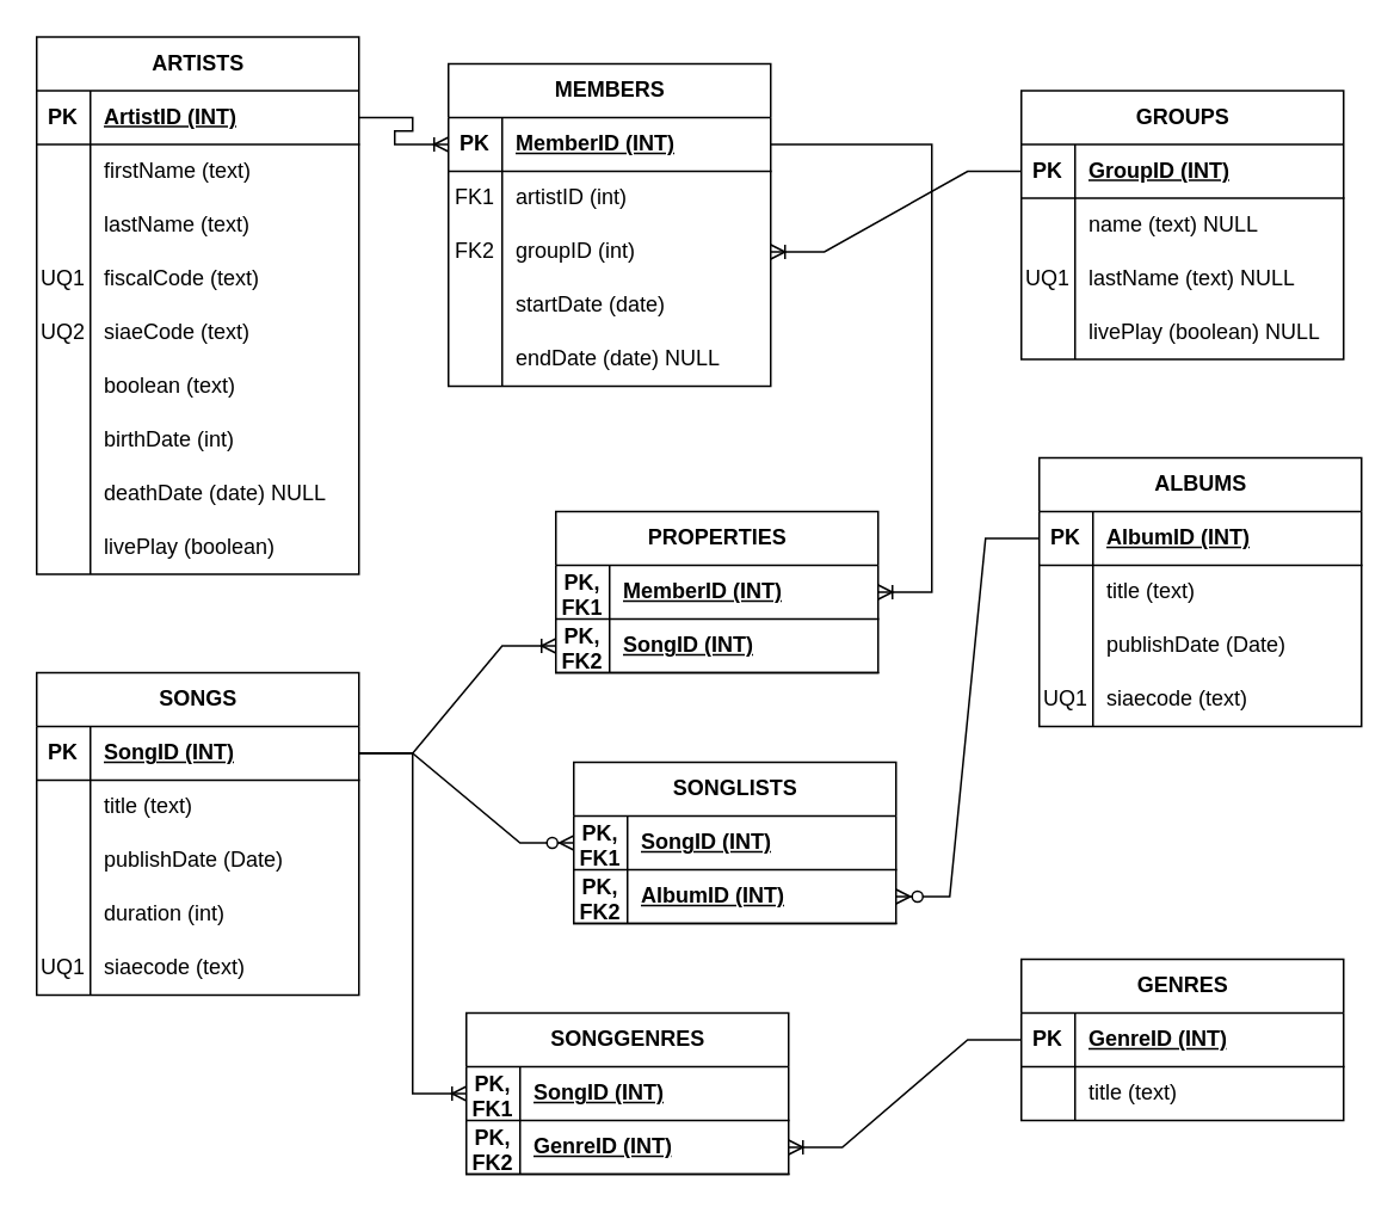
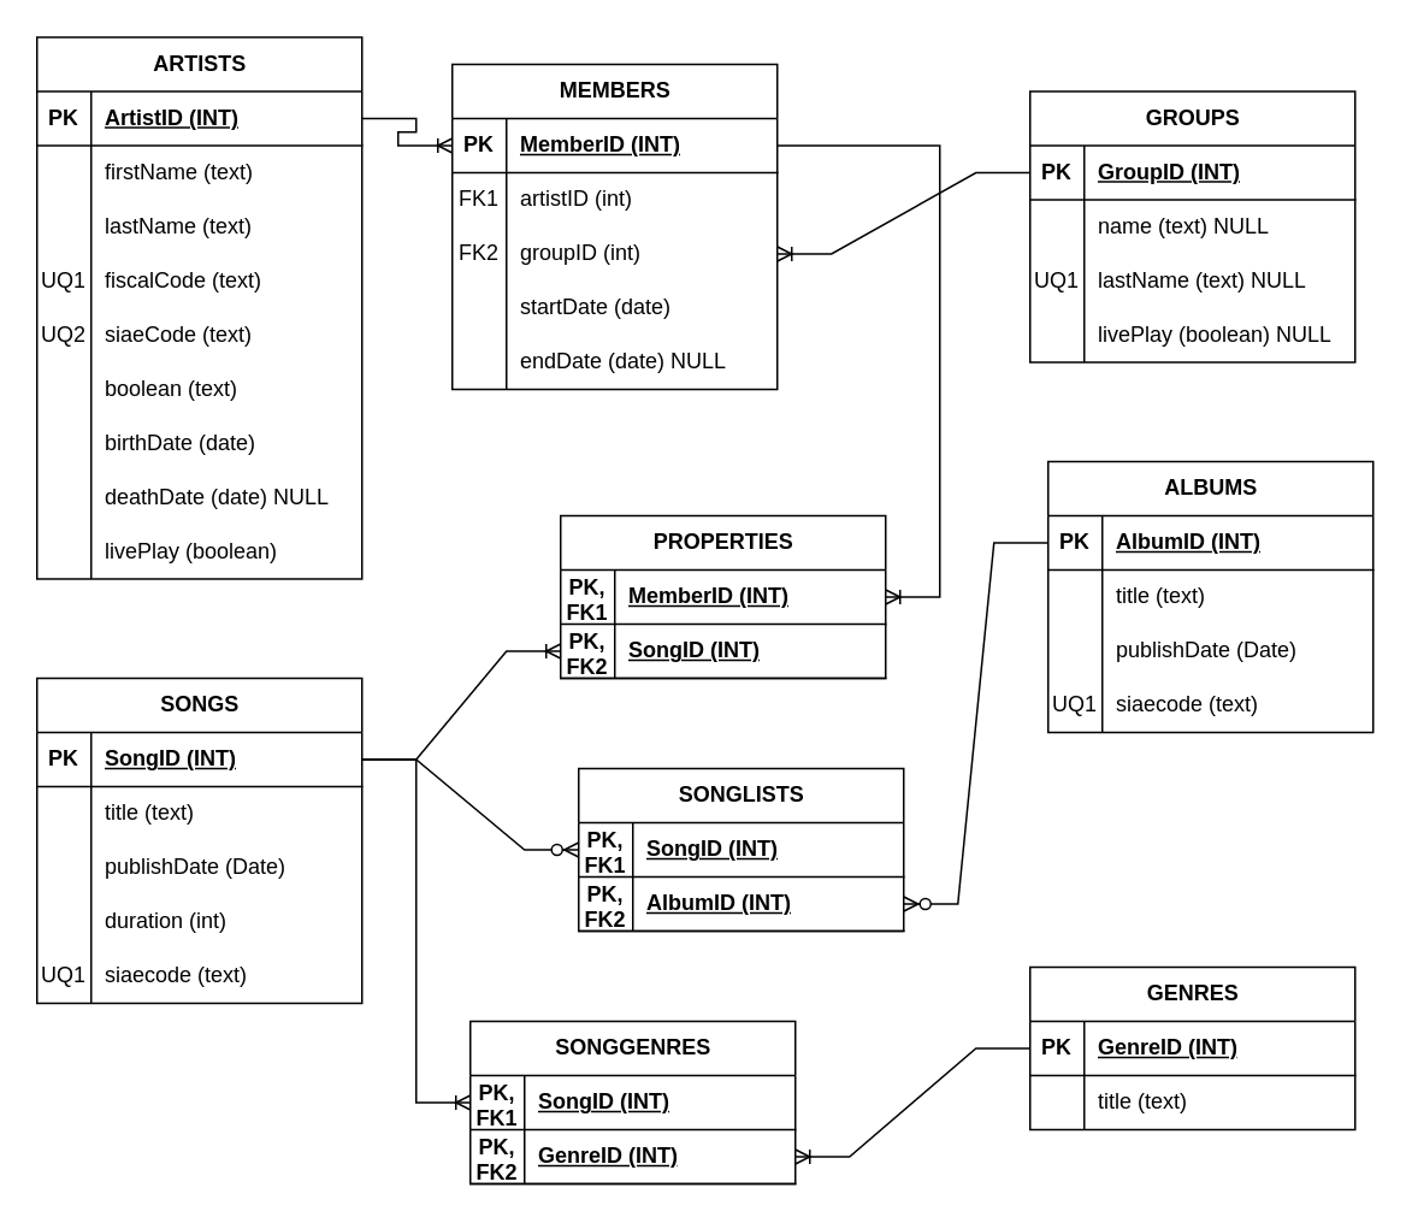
- <mxCell id="23" value="birthDate (int)" style="shape=partialRectangle;connectable=0;fillColor=none;top=0;left=0;bottom=0;right=0;align=left;spacingLeft=6;overflow=hidden;whiteSpace=wrap;html=1;" parent="21" vertex="1"><mxGeometry x="30" width="150" height="30" as="geometry"><mxRectangle width="150" height="30" as="alternateBounds" /></mxGeometry></mxCell>
+ <mxCell id="23" value="birthDate (date)" style="shape=partialRectangle;connectable=0;fillColor=none;top=0;left=0;bottom=0;right=0;align=left;spacingLeft=6;overflow=hidden;whiteSpace=wrap;html=1;" parent="21" vertex="1"><mxGeometry x="30" width="150" height="30" as="geometry"><mxRectangle width="150" height="30" as="alternateBounds" /></mxGeometry></mxCell>
